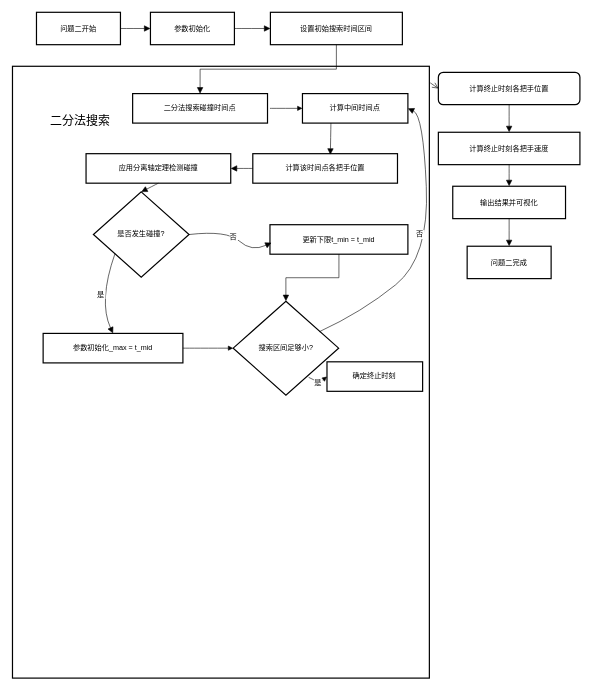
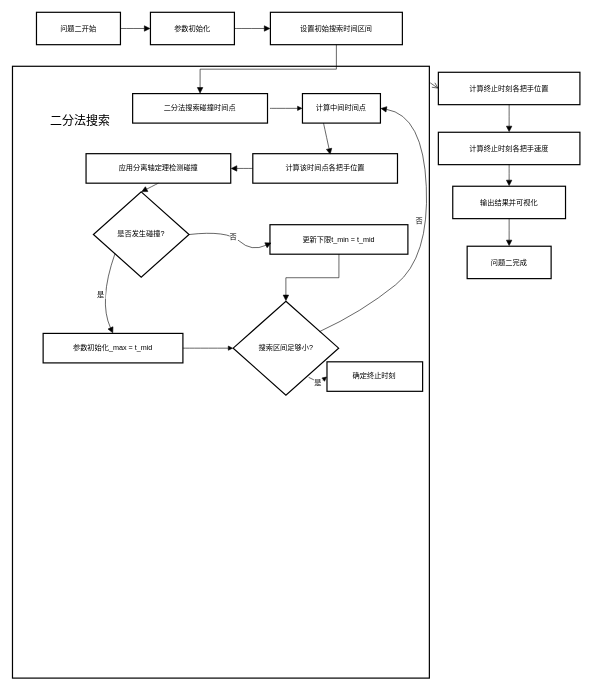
- <mxCell id="25" value="计算终止时刻各把手位置" style="whiteSpace=wrap;strokeWidth=2;rounded=1;" vertex="1" parent="1"><mxGeometry x="730" y="120" width="236" height="54" as="geometry" /></mxCell>
+ <mxCell id="25" value="计算终止时刻各把手位置" style="whiteSpace=wrap;strokeWidth=2;" vertex="1" parent="1"><mxGeometry x="730" y="120" width="236" height="54" as="geometry" /></mxCell>
- <mxCell id="7" value="计算中间时间点" style="whiteSpace=wrap;strokeWidth=2;" vertex="1" parent="5"><mxGeometry x="483.434" y="45.536" width="175.794" height="49.179" as="geometry" /></mxCell>
+ <mxCell id="7" value="计算中间时间点" style="whiteSpace=wrap;strokeWidth=2;" vertex="1" parent="5"><mxGeometry x="483.434" y="45.536" width="130" height="49.179" as="geometry" /></mxCell>
